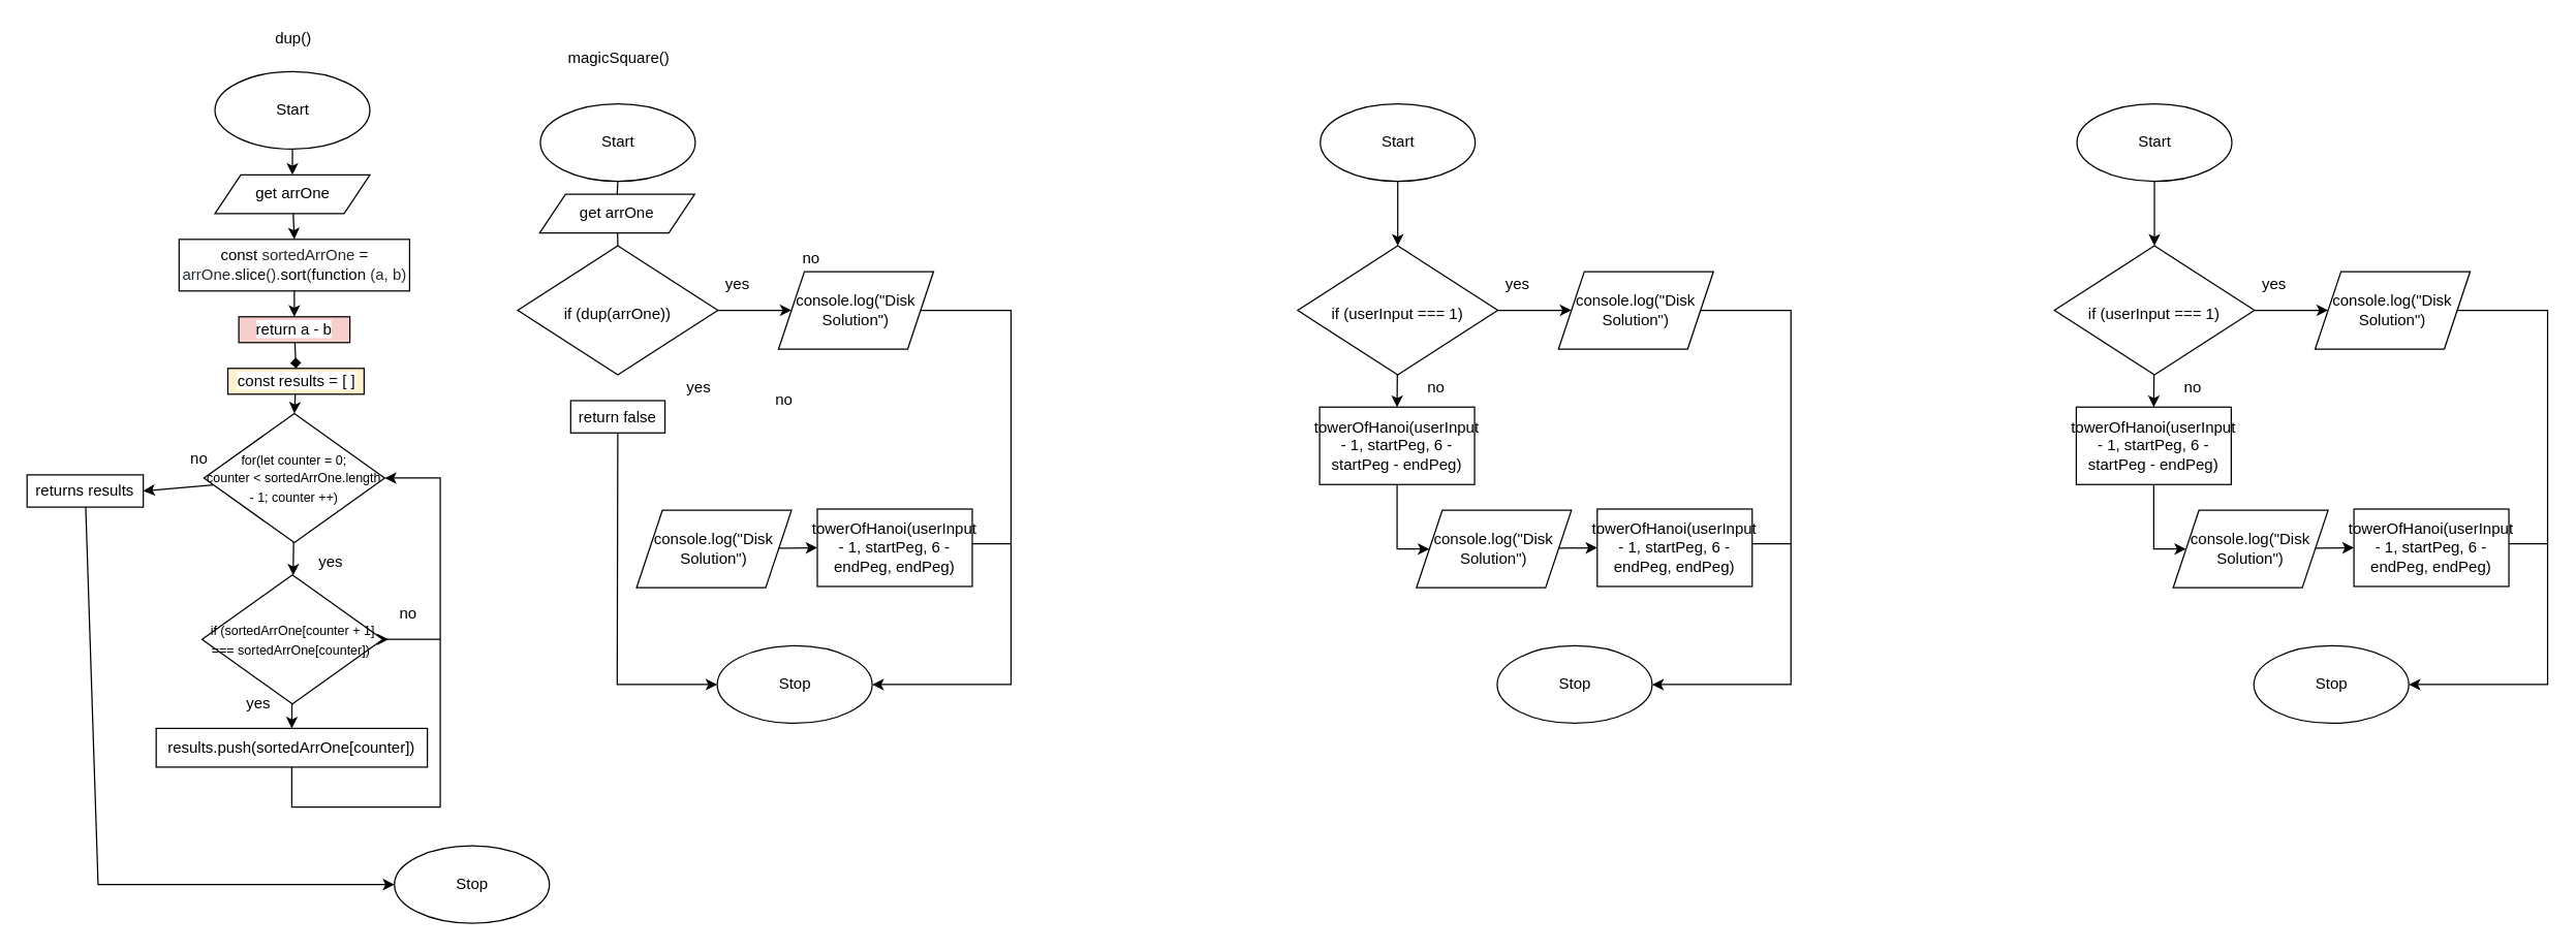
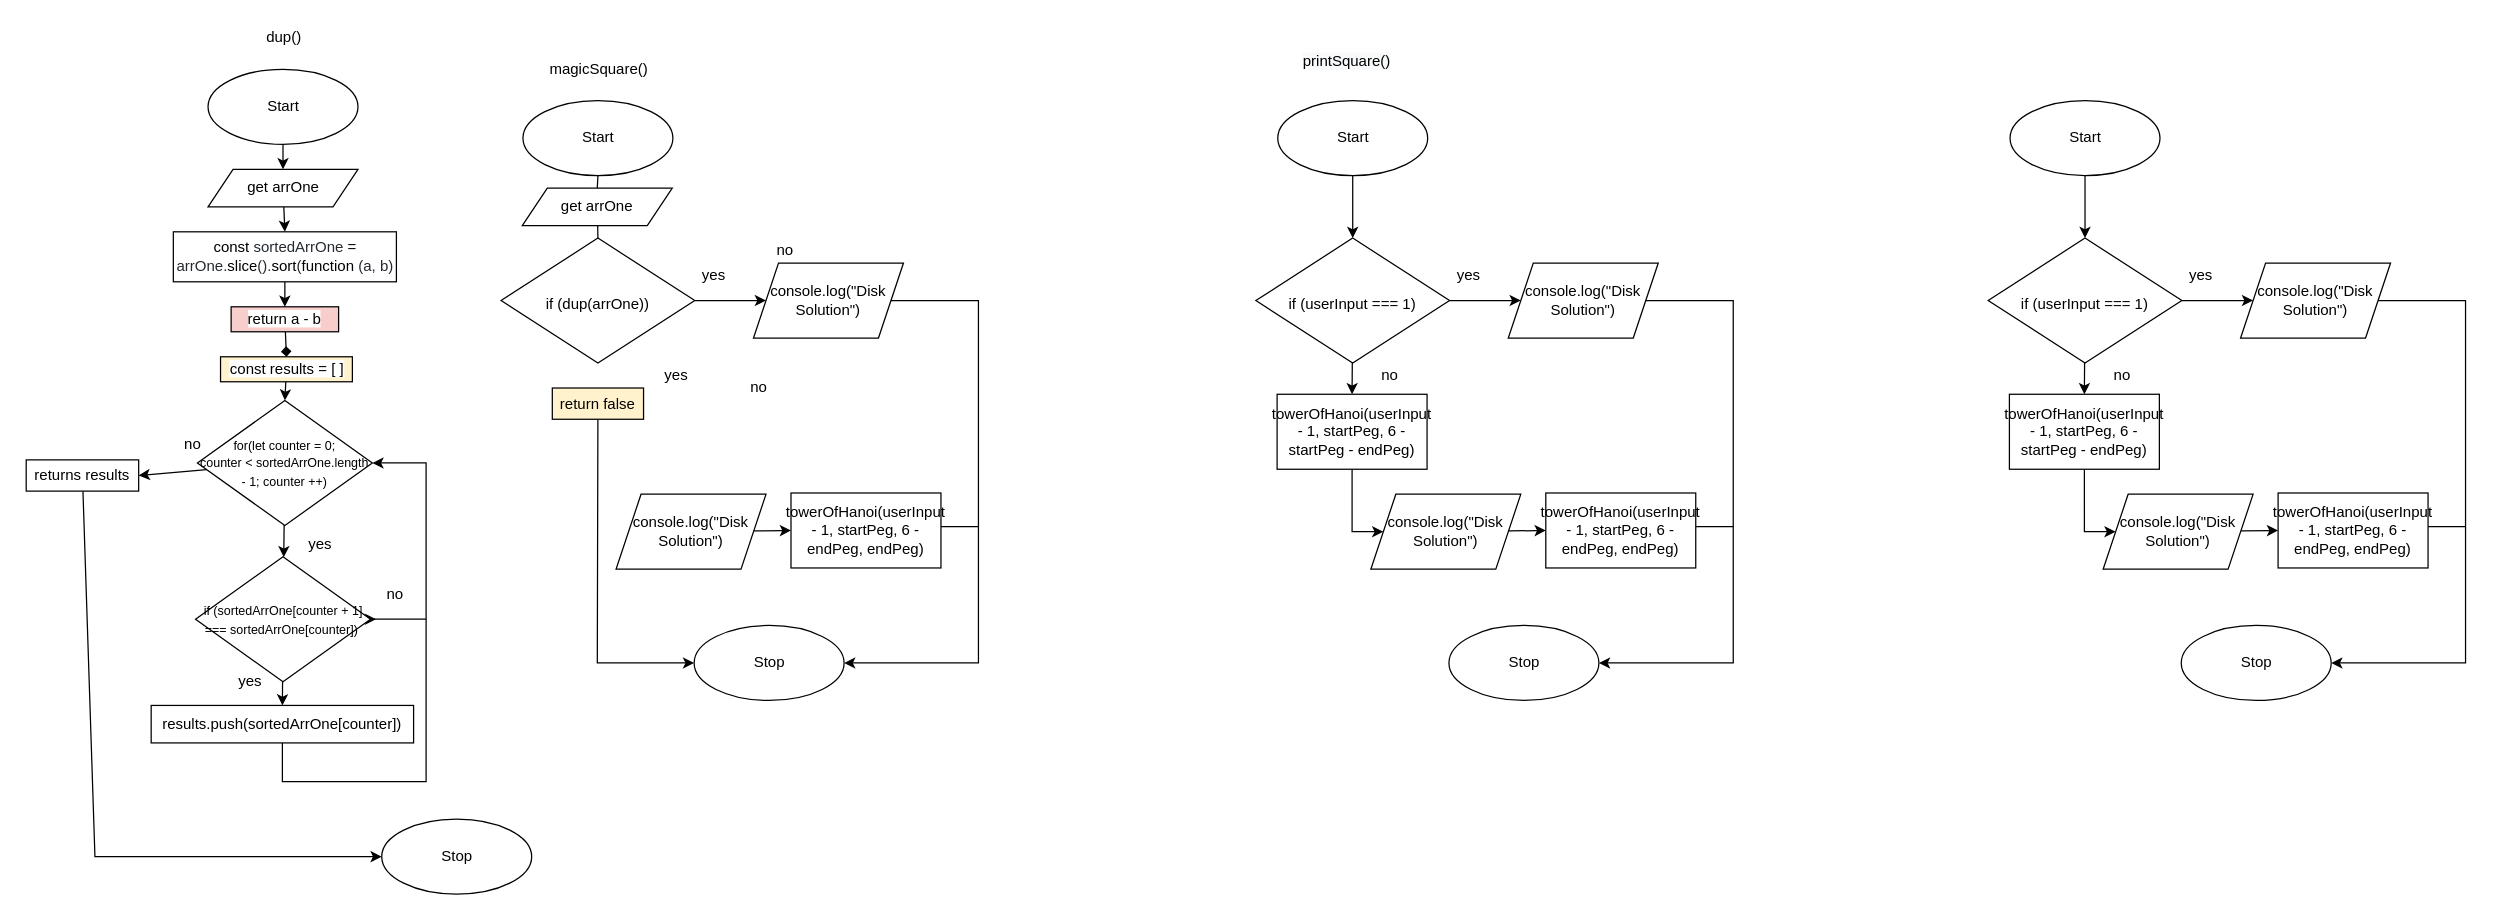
- <mxCell id="6" value="magicSquare()" style="text;html=1;align=center;verticalAlign=middle;resizable=0;points=[];autosize=1;strokeColor=none;fillColor=none;" parent="1" vertex="1"><mxGeometry x="432.5" y="35" width="90" height="20" as="geometry" /></mxCell>
+ <mxCell id="6" value="magicSquare()" style="text;html=1;align=center;verticalAlign=middle;resizable=0;points=[];autosize=1;strokeColor=none;fillColor=none;" parent="1" vertex="1"><mxGeometry x="432.5" y="45" width="90" height="20" as="geometry" /></mxCell>
+ <mxCell id="7" value="&lt;span style=&quot;color: rgb(0 , 0 , 0) ; font-family: &amp;#34;helvetica&amp;#34; ; font-size: 12px ; font-style: normal ; font-weight: 400 ; letter-spacing: normal ; text-align: center ; text-indent: 0px ; text-transform: none ; word-spacing: 0px ; background-color: rgb(248 , 249 , 250) ; display: inline ; float: none&quot;&gt;printSquare()&lt;/span&gt;" style="text;whiteSpace=wrap;html=1;" parent="1" vertex="1"><mxGeometry x="1040" y="35" width="70" height="30" as="geometry" /></mxCell>
- <mxCell id="19" value="return false" style="whiteSpace=wrap;html=1;" parent="1" vertex="1"><mxGeometry x="441" y="310" width="73.01" height="25" as="geometry" /></mxCell>
+ <mxCell id="19" value="return false" style="whiteSpace=wrap;html=1;fillColor=#fff2cc;" parent="1" vertex="1"><mxGeometry x="441" y="310" width="73.01" height="25" as="geometry" /></mxCell>
